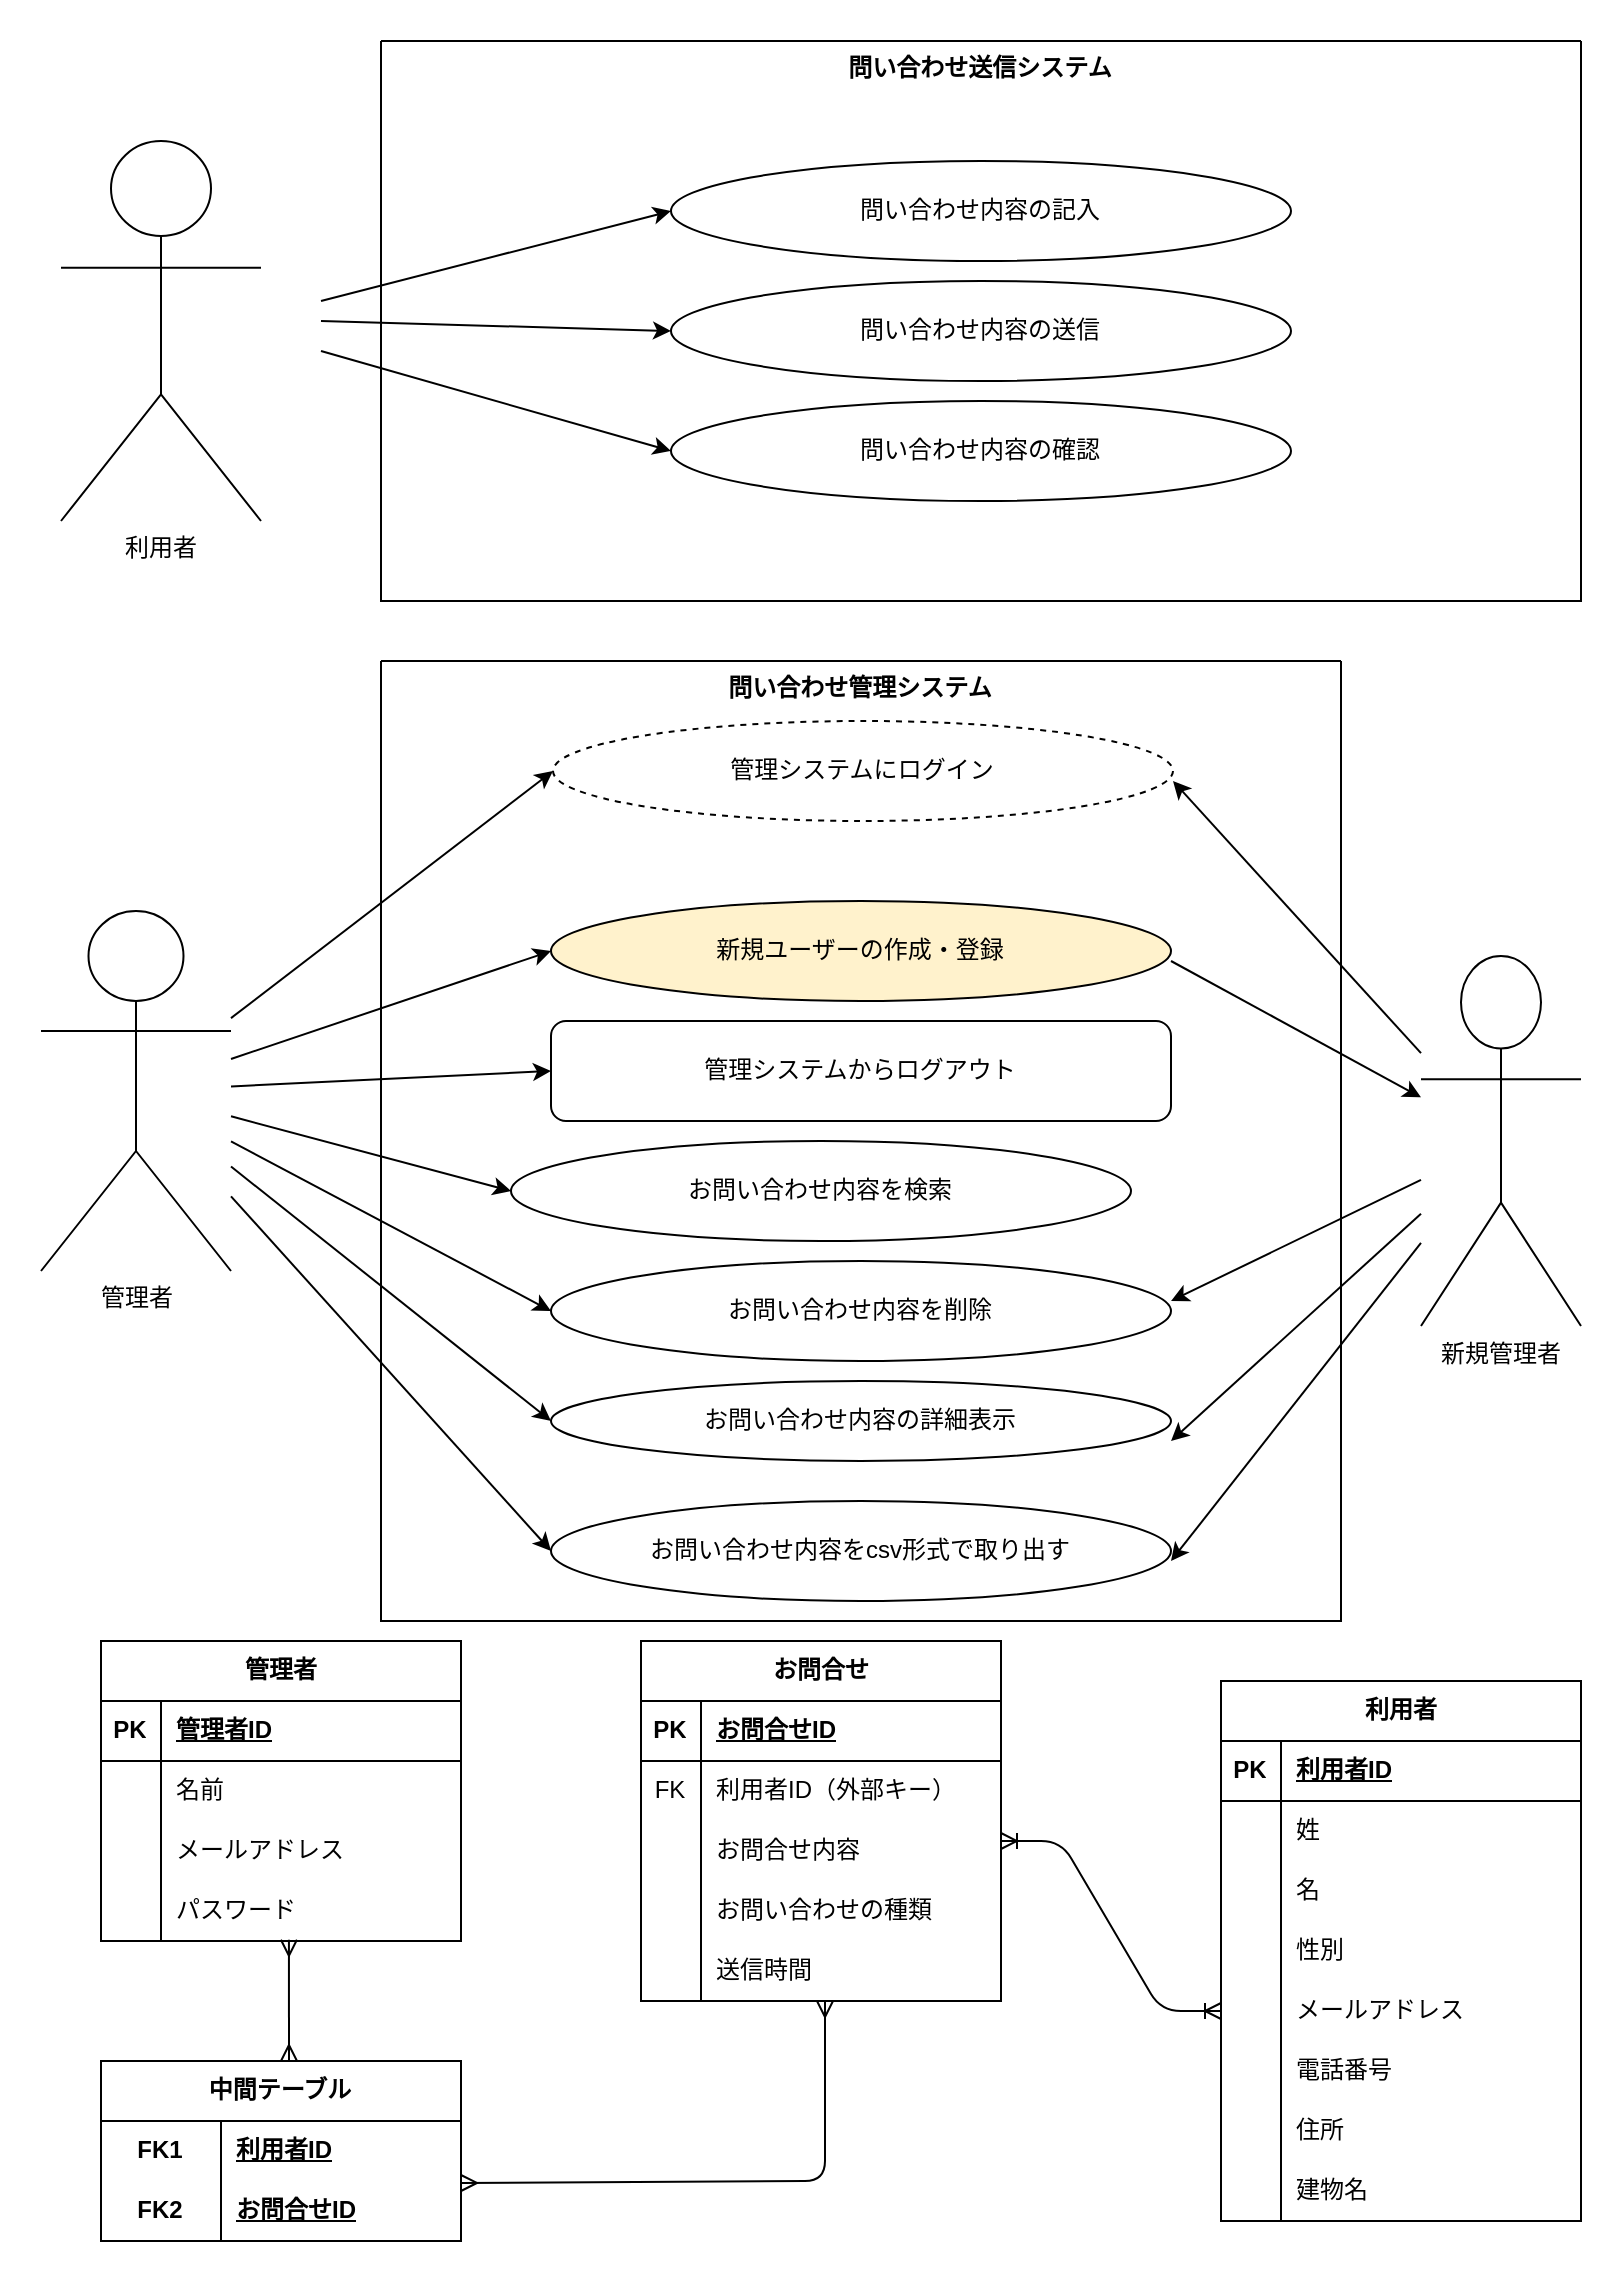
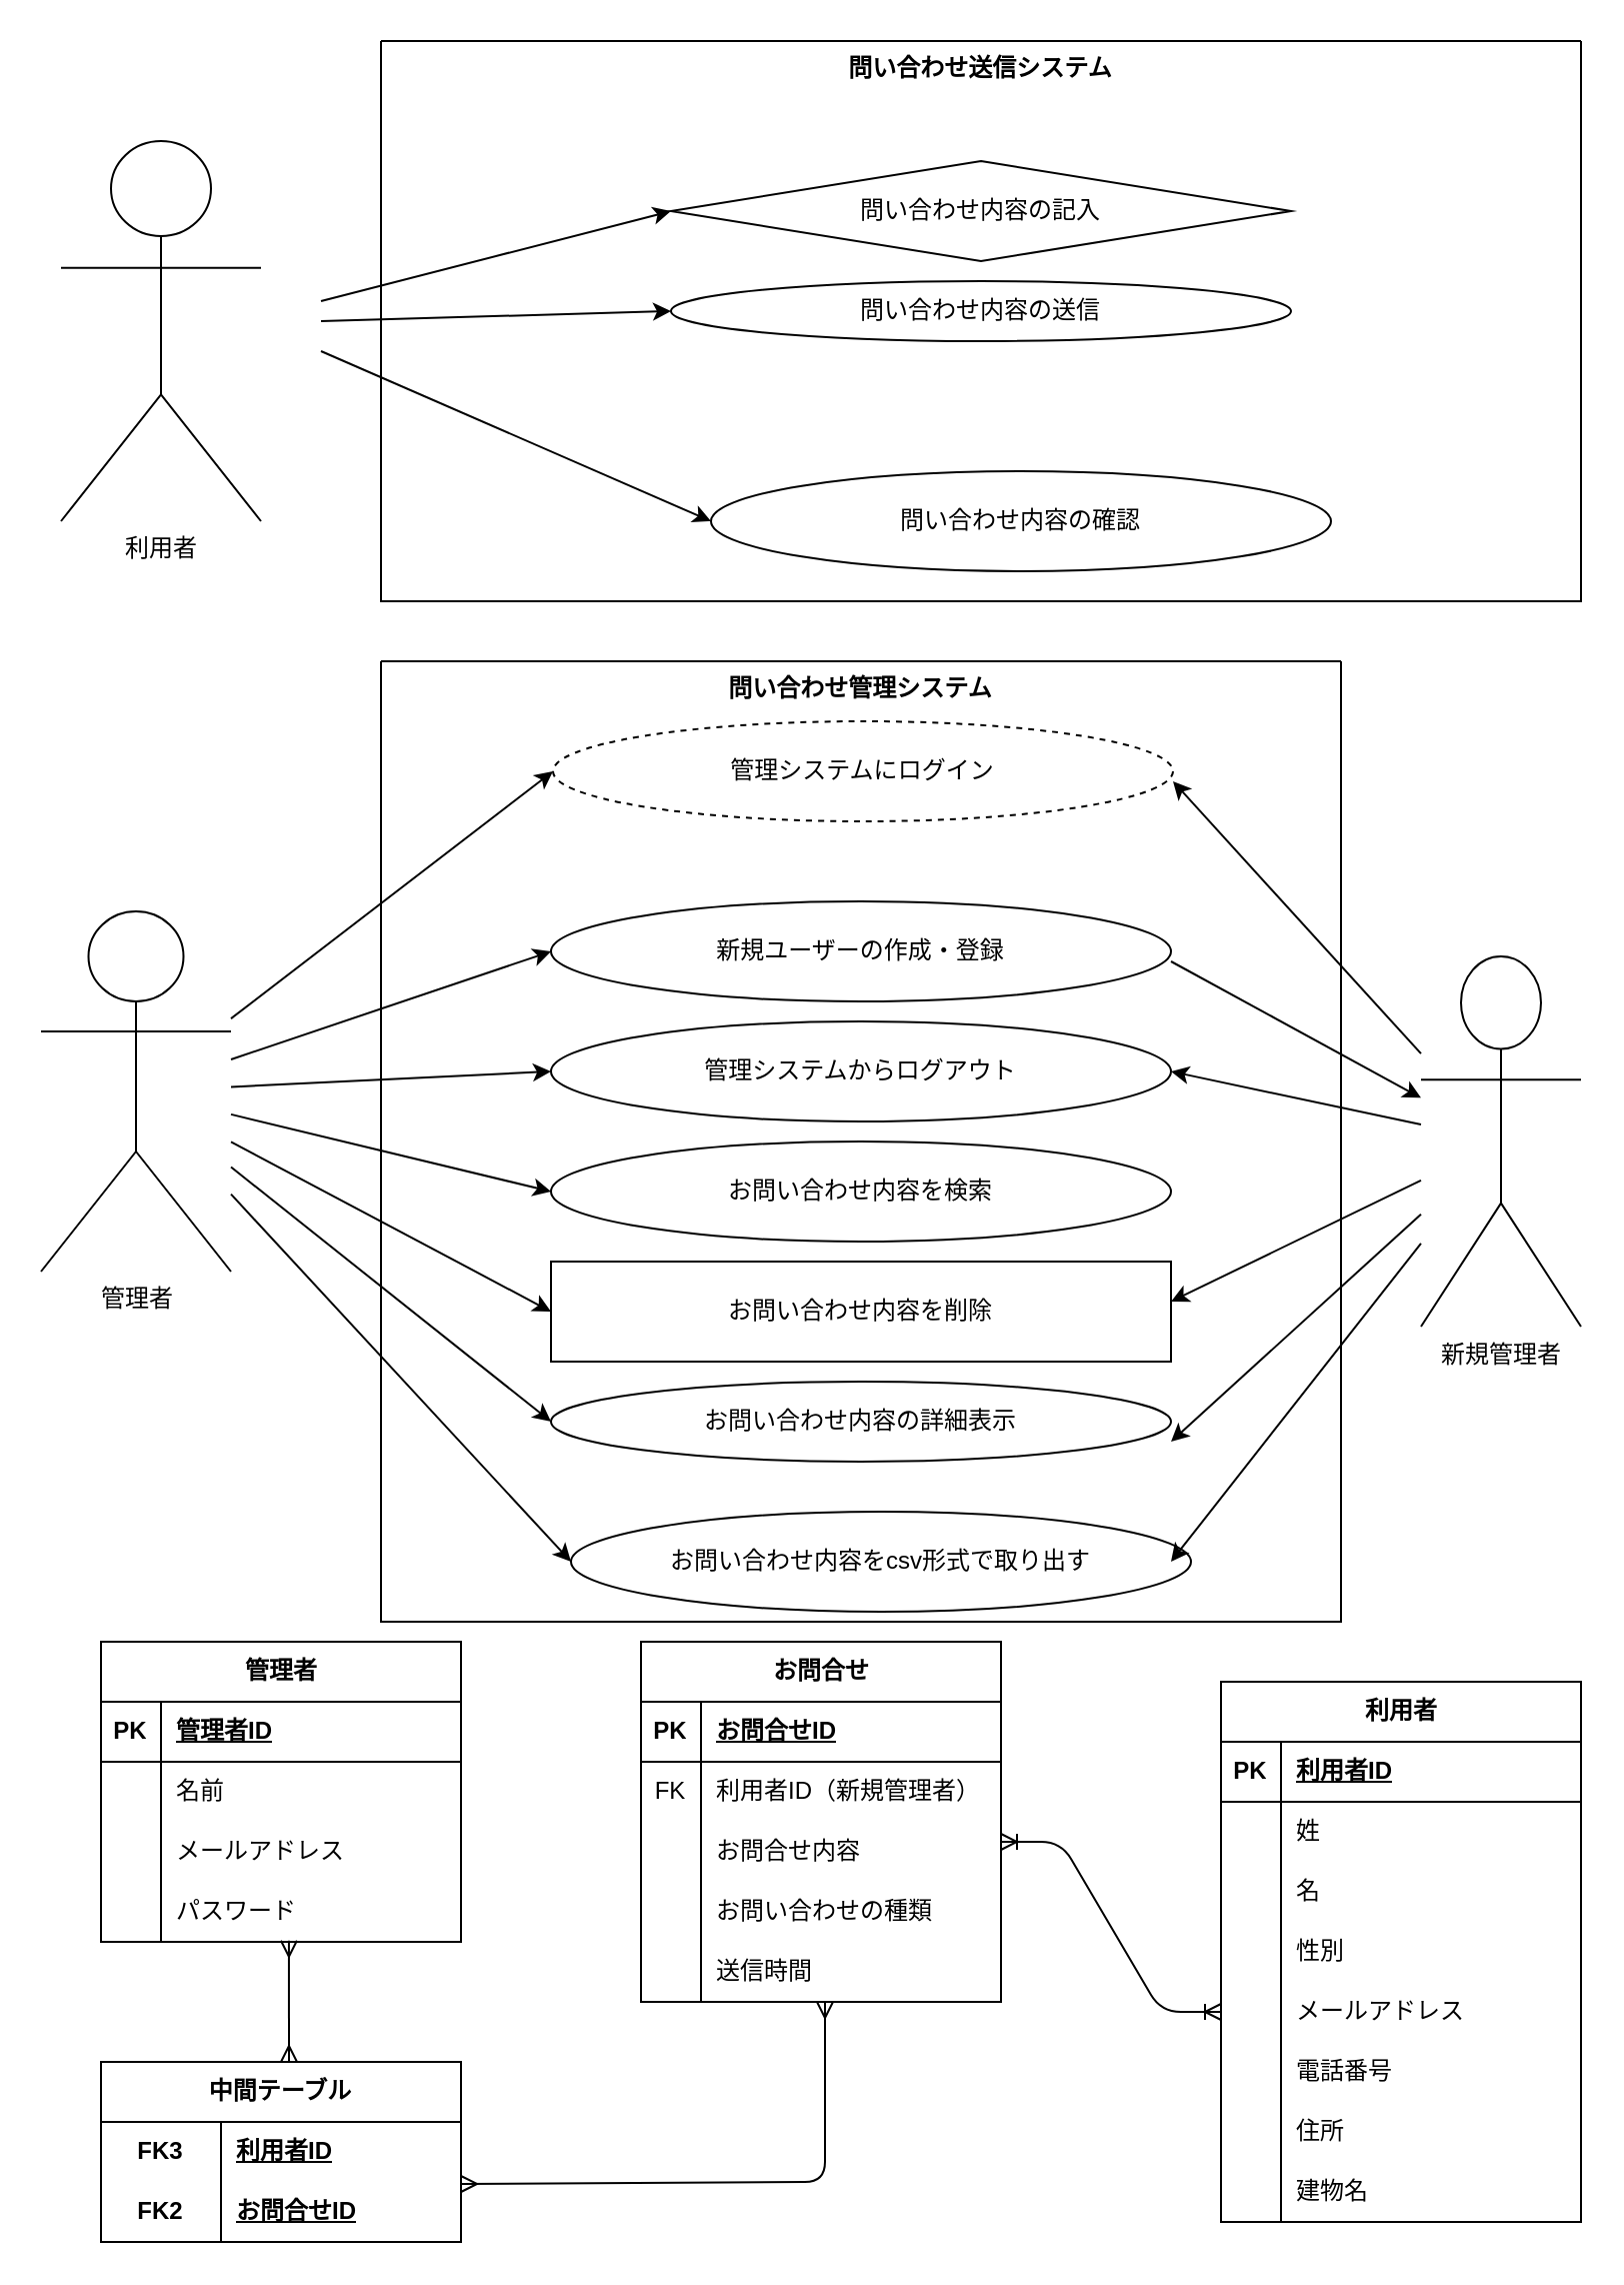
- <mxCell id="3" value="問い合わせ内容の記入" style="ellipse;whiteSpace=wrap;html=1;align=center;" parent="2" vertex="1"><mxGeometry x="145" y="60" width="310" height="50" as="geometry" /></mxCell>
+ <mxCell id="3" value="問い合わせ内容の記入" style="rhombus;whiteSpace=wrap;html=1;align=center;" parent="2" vertex="1"><mxGeometry x="145" y="60" width="310" height="50" as="geometry" /></mxCell>
- <mxCell id="4" value="問い合わせ内容の送信" style="ellipse;whiteSpace=wrap;html=1;align=center;" parent="2" vertex="1"><mxGeometry x="145" y="120" width="310" height="50" as="geometry" /></mxCell>
+ <mxCell id="4" value="問い合わせ内容の送信" style="ellipse;whiteSpace=wrap;html=1;align=center;" parent="2" vertex="1"><mxGeometry x="145" y="120" width="310" height="30" as="geometry" /></mxCell>
- <mxCell id="5" value="問い合わせ内容の確認" style="ellipse;whiteSpace=wrap;html=1;align=center;" parent="2" vertex="1"><mxGeometry x="145" y="180" width="310" height="50" as="geometry" /></mxCell>
+ <mxCell id="5" value="問い合わせ内容の確認" style="ellipse;whiteSpace=wrap;html=1;align=center;" parent="2" vertex="1"><mxGeometry x="165" y="215" width="310" height="50" as="geometry" /></mxCell>
- <mxCell id="18" value="新規ユーザーの作成・登録" style="ellipse;whiteSpace=wrap;html=1;align=center;fillColor=#fff2cc;" parent="11" vertex="1"><mxGeometry x="85" y="120" width="310" height="50" as="geometry" /></mxCell>
+ <mxCell id="18" value="新規ユーザーの作成・登録" style="ellipse;whiteSpace=wrap;html=1;align=center;" parent="11" vertex="1"><mxGeometry x="85" y="120" width="310" height="50" as="geometry" /></mxCell>
- <mxCell id="13" value="管理システムからログアウト" style="whiteSpace=wrap;html=1;align=center;rounded=1;" parent="11" vertex="1"><mxGeometry x="85" y="180" width="310" height="50" as="geometry" /></mxCell>
+ <mxCell id="13" value="管理システムからログアウト" style="ellipse;whiteSpace=wrap;html=1;align=center;" parent="11" vertex="1"><mxGeometry x="85" y="180" width="310" height="50" as="geometry" /></mxCell>
+ <mxCell id="32" value="" style="endArrow=classic;html=1;entryX=1;entryY=0.5;entryDx=0;entryDy=0;" parent="1" source="31" target="13" edge="1"><mxGeometry width="50" height="50" relative="1" as="geometry"><mxPoint x="688.89" y="730" as="sourcePoint" /><mxPoint x="688.89" y="805" as="targetPoint" /></mxGeometry></mxCell>
- <mxCell id="14" value="お問い合わせ内容を検索" style="ellipse;whiteSpace=wrap;html=1;align=center;" parent="11" vertex="1"><mxGeometry x="65" y="240" width="310" height="50" as="geometry" /></mxCell>
+ <mxCell id="14" value="お問い合わせ内容を検索" style="ellipse;whiteSpace=wrap;html=1;align=center;" parent="11" vertex="1"><mxGeometry x="85" y="240" width="310" height="50" as="geometry" /></mxCell>
- <mxCell id="15" value="お問い合わせ内容を削除" style="ellipse;whiteSpace=wrap;html=1;align=center;" parent="11" vertex="1"><mxGeometry x="85" y="300" width="310" height="50" as="geometry" /></mxCell>
+ <mxCell id="15" value="お問い合わせ内容を削除" style="whiteSpace=wrap;html=1;align=center;rounded=0;" parent="11" vertex="1"><mxGeometry x="85" y="300" width="310" height="50" as="geometry" /></mxCell>
- <mxCell id="17" value="お問い合わせ内容をcsv形式で取り出す" style="ellipse;whiteSpace=wrap;html=1;align=center;" parent="11" vertex="1"><mxGeometry x="85" y="420" width="310" height="50" as="geometry" /></mxCell>
+ <mxCell id="17" value="お問い合わせ内容をcsv形式で取り出す" style="ellipse;whiteSpace=wrap;html=1;align=center;" parent="11" vertex="1"><mxGeometry x="95" y="425" width="310" height="50" as="geometry" /></mxCell>
- <mxCell id="52" value="利用者ID（外部キー）" style="shape=partialRectangle;connectable=0;fillColor=none;top=0;left=0;bottom=0;right=0;align=left;spacingLeft=6;overflow=hidden;whiteSpace=wrap;html=1;" vertex="1" parent="50"><mxGeometry x="30" width="150" height="30" as="geometry"><mxRectangle width="150" height="30" as="alternateBounds" /></mxGeometry></mxCell>
+ <mxCell id="52" value="利用者ID（新規管理者）" style="shape=partialRectangle;connectable=0;fillColor=none;top=0;left=0;bottom=0;right=0;align=left;spacingLeft=6;overflow=hidden;whiteSpace=wrap;html=1;" vertex="1" parent="50"><mxGeometry x="30" width="150" height="30" as="geometry"><mxRectangle width="150" height="30" as="alternateBounds" /></mxGeometry></mxCell>
- <mxCell id="89" value="FK1" style="shape=partialRectangle;connectable=0;fillColor=none;top=0;left=0;bottom=0;right=0;fontStyle=1;overflow=hidden;html=1;whiteSpace=wrap;" vertex="1" parent="88"><mxGeometry width="60" height="30" as="geometry"><mxRectangle width="60" height="30" as="alternateBounds" /></mxGeometry></mxCell>
+ <mxCell id="89" value="FK3" style="shape=partialRectangle;connectable=0;fillColor=none;top=0;left=0;bottom=0;right=0;fontStyle=1;overflow=hidden;html=1;whiteSpace=wrap;" vertex="1" parent="88"><mxGeometry width="60" height="30" as="geometry"><mxRectangle width="60" height="30" as="alternateBounds" /></mxGeometry></mxCell>
